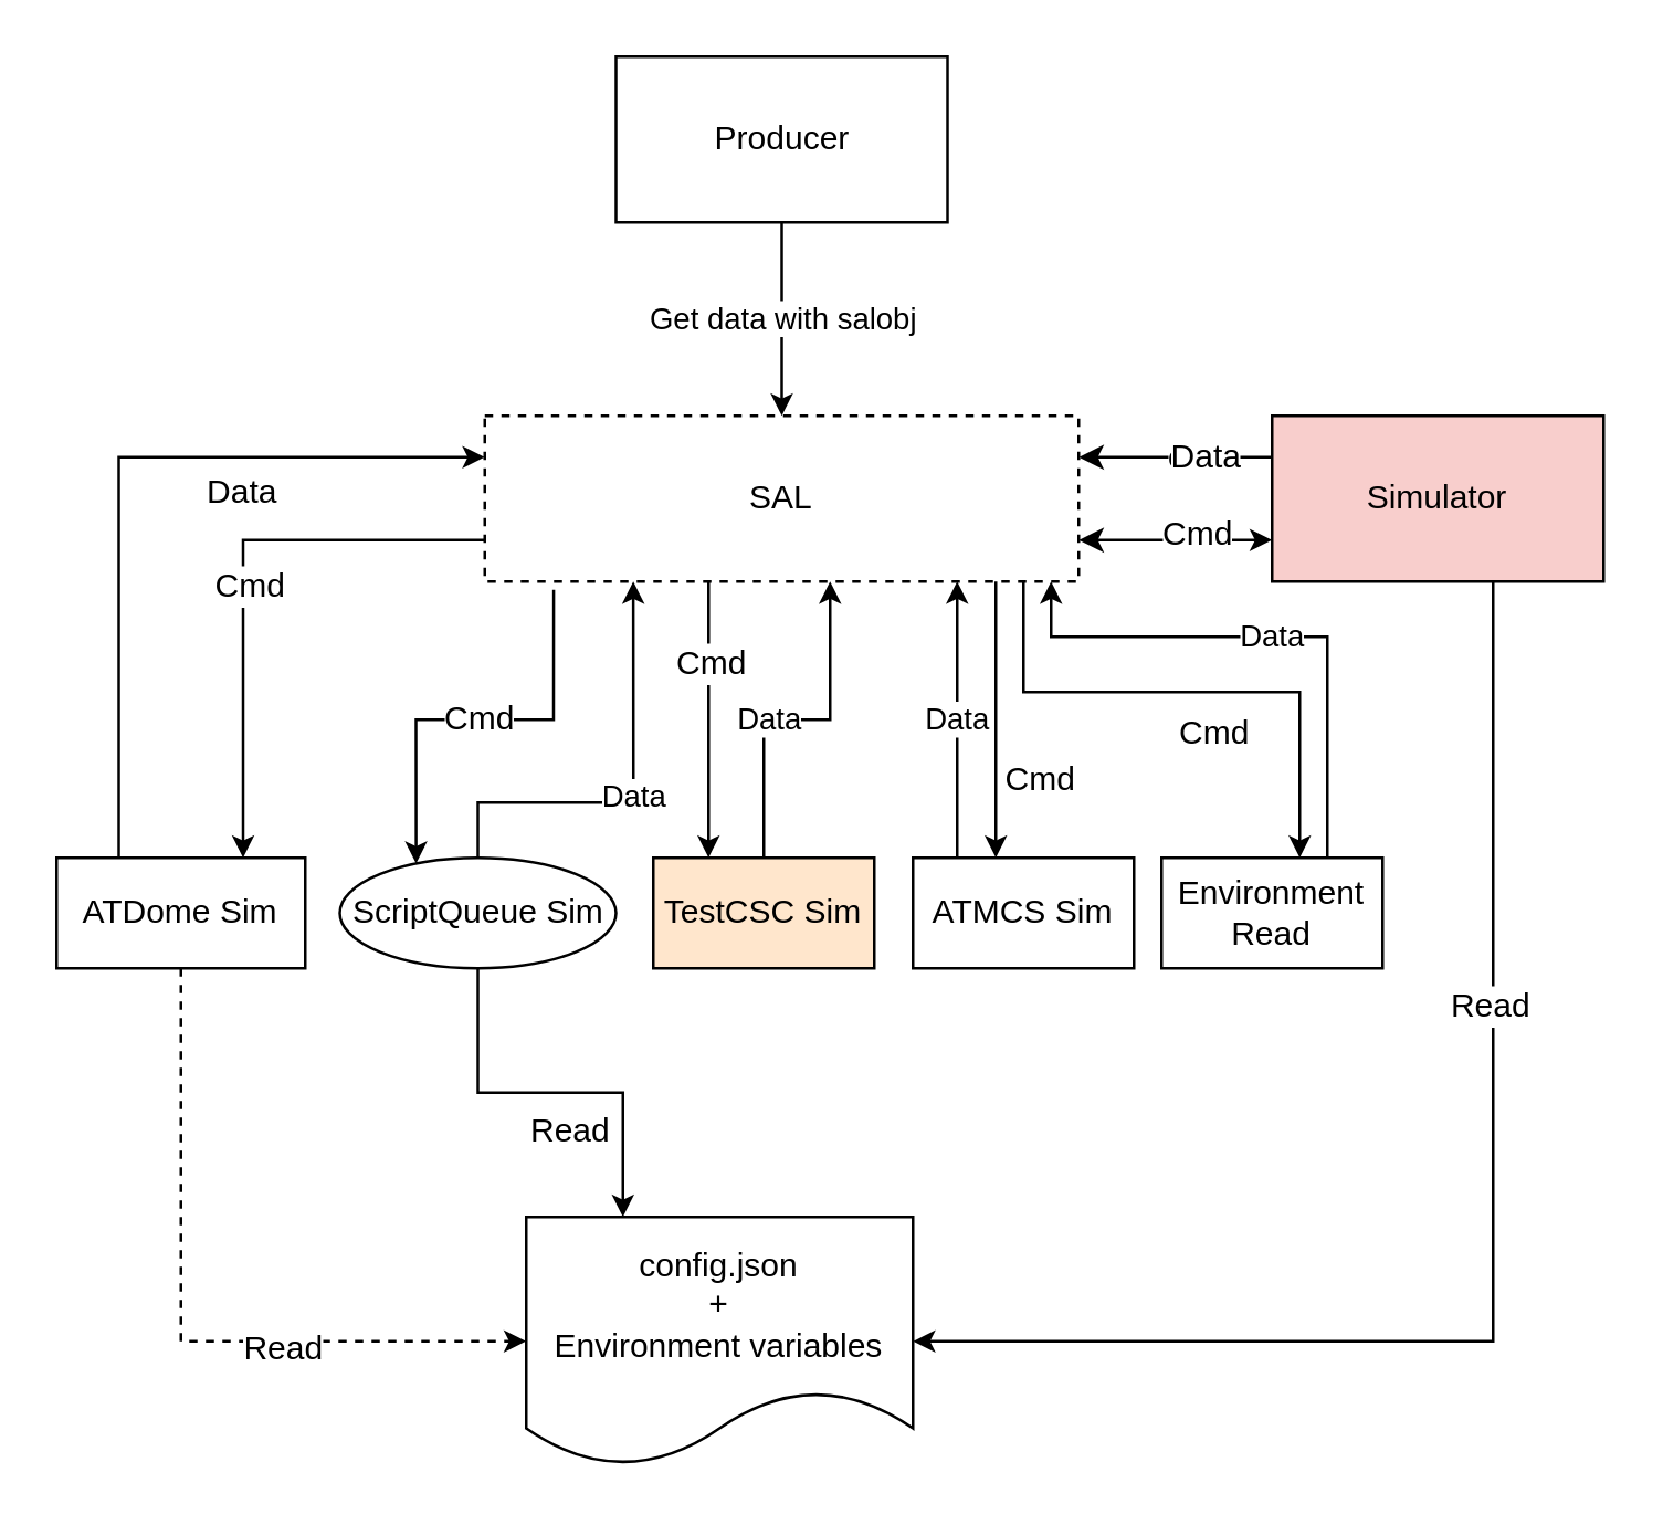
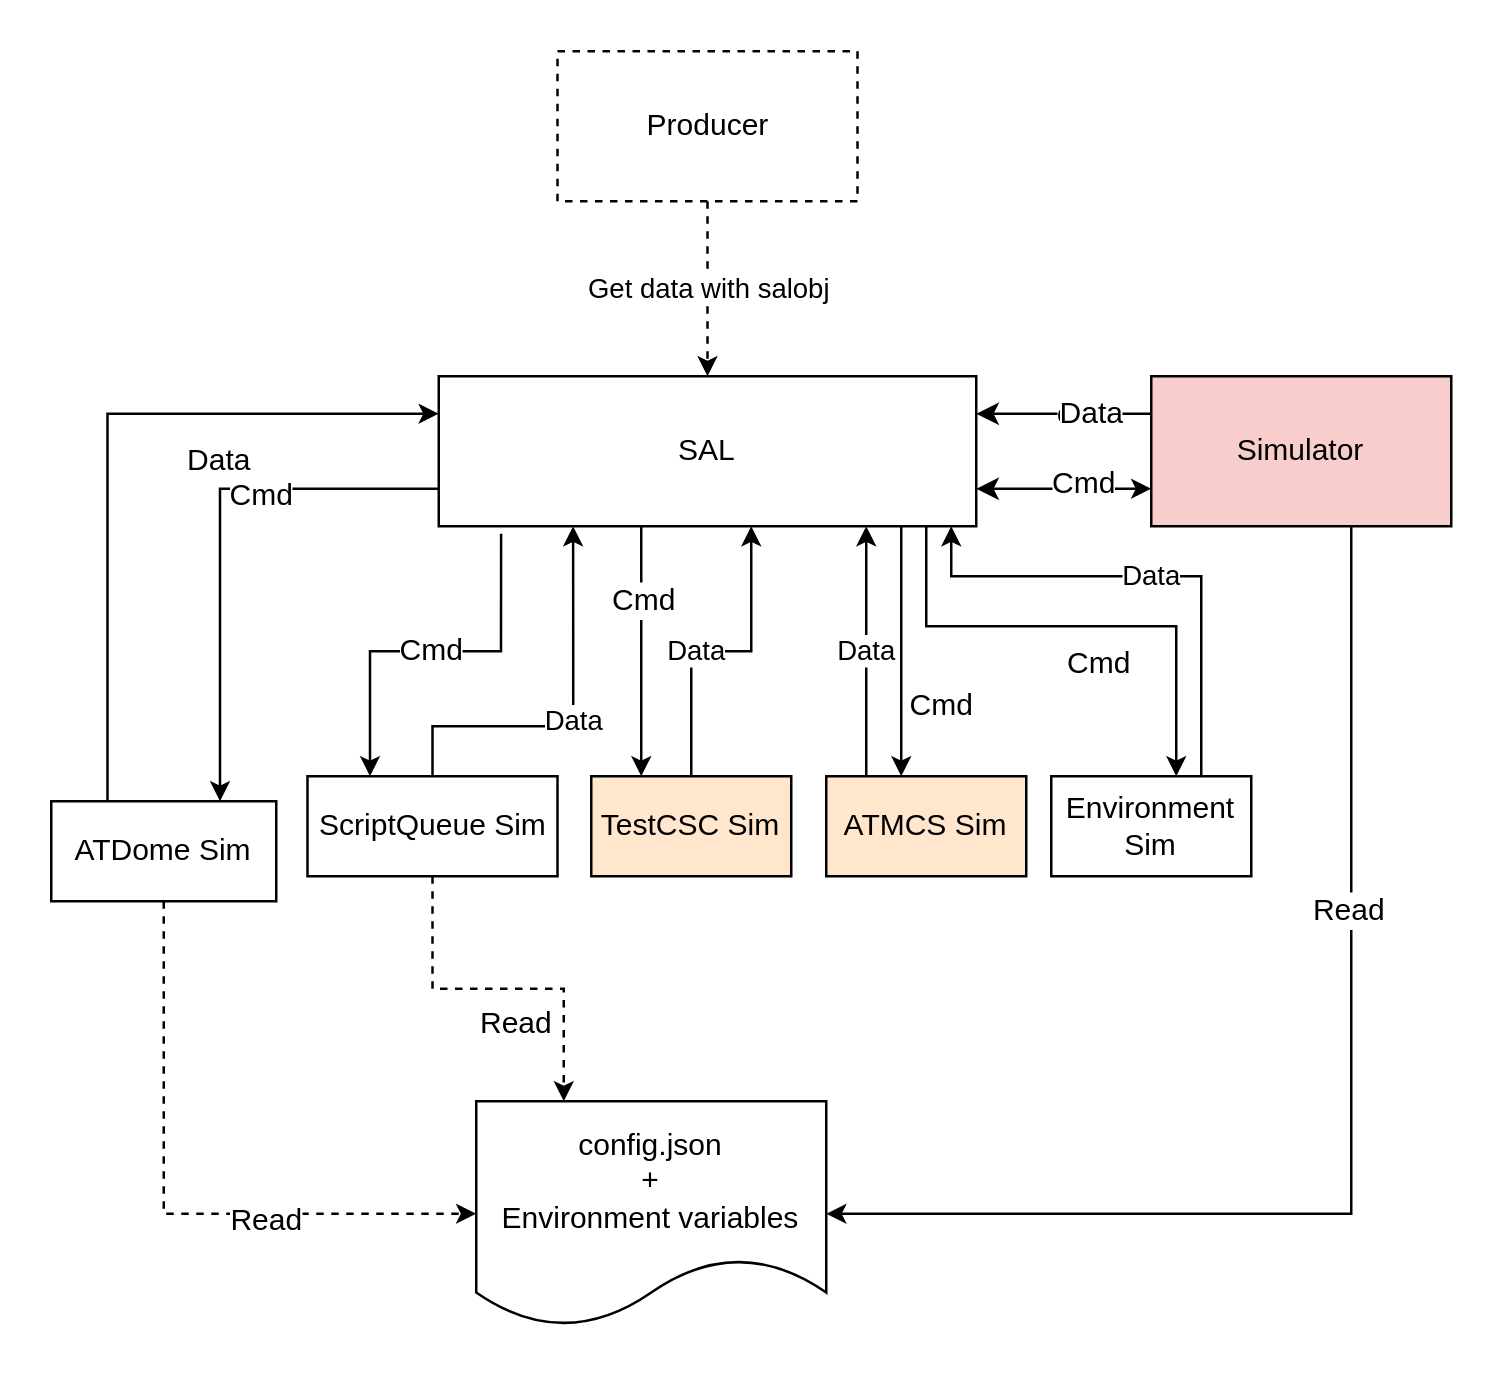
- <mxCell id="17" value="Producer" style="rounded=0;whiteSpace=wrap;html=1;" parent="1" vertex="1"><mxGeometry x="222.5" y="20" width="120" height="60" as="geometry" /></mxCell>
+ <mxCell id="17" value="Producer" style="rounded=0;whiteSpace=wrap;html=1;dashed=1;" parent="1" vertex="1"><mxGeometry x="222.5" y="20" width="120" height="60" as="geometry" /></mxCell>
- <mxCell id="16" value="Get data with salobj" style="edgeStyle=orthogonalEdgeStyle;rounded=0;orthogonalLoop=1;jettySize=auto;html=1;entryX=0.5;entryY=0;entryDx=0;entryDy=0;startArrow=none;startFill=0;endSize=5;" parent="1" source="17" target="15" edge="1"><mxGeometry relative="1" as="geometry" /></mxCell>
+ <mxCell id="16" value="Get data with salobj" style="edgeStyle=orthogonalEdgeStyle;rounded=0;orthogonalLoop=1;jettySize=auto;html=1;entryX=0.5;entryY=0;entryDx=0;entryDy=0;startArrow=none;startFill=0;endSize=5;dashed=1;" parent="1" source="17" target="15" edge="1"><mxGeometry relative="1" as="geometry" /></mxCell>
- <mxCell id="15" value="SAL" style="rounded=0;whiteSpace=wrap;html=1;dashed=1;" parent="1" vertex="1"><mxGeometry x="175" y="150" width="215" height="60" as="geometry" /></mxCell>
+ <mxCell id="15" value="SAL" style="rounded=0;whiteSpace=wrap;html=1;" parent="1" vertex="1"><mxGeometry x="175" y="150" width="215" height="60" as="geometry" /></mxCell>
- <mxCell id="22" value="ATDome Sim" style="rounded=0;whiteSpace=wrap;html=1;" parent="1" vertex="1"><mxGeometry x="20" y="310" width="90" height="40" as="geometry" /></mxCell>
+ <mxCell id="22" value="ATDome Sim" style="rounded=0;whiteSpace=wrap;html=1;" parent="1" vertex="1"><mxGeometry x="20" y="320" width="90" height="40" as="geometry" /></mxCell>
- <mxCell id="25" value="ScriptQueue Sim" style="ellipse;whiteSpace=wrap;html=1;" parent="1" vertex="1"><mxGeometry x="122.5" y="310" width="100" height="40" as="geometry" /></mxCell>
+ <mxCell id="25" value="ScriptQueue Sim" style="rounded=0;whiteSpace=wrap;html=1;" parent="1" vertex="1"><mxGeometry x="122.5" y="310" width="100" height="40" as="geometry" /></mxCell>
- <mxCell id="31" value="ATMCS Sim" style="rounded=0;whiteSpace=wrap;html=1;" vertex="1" parent="1"><mxGeometry x="330" y="310" width="80" height="40" as="geometry" /></mxCell>
+ <mxCell id="31" value="ATMCS Sim" style="rounded=0;whiteSpace=wrap;html=1;fillColor=#ffe6cc;" vertex="1" parent="1"><mxGeometry x="330" y="310" width="80" height="40" as="geometry" /></mxCell>
- <mxCell id="30" value="Environment Read" style="rounded=0;whiteSpace=wrap;html=1;" vertex="1" parent="1"><mxGeometry x="420" y="310" width="80" height="40" as="geometry" /></mxCell>
+ <mxCell id="30" value="Environment Sim" style="rounded=0;whiteSpace=wrap;html=1;" vertex="1" parent="1"><mxGeometry x="420" y="310" width="80" height="40" as="geometry" /></mxCell>
- <mxCell id="24" style="edgeStyle=orthogonalEdgeStyle;rounded=0;orthogonalLoop=1;jettySize=auto;html=1;exitX=0.5;exitY=1;exitDx=0;exitDy=0;entryX=0.25;entryY=0;entryDx=0;entryDy=0;dashed=0;startArrow=none;startFill=0;endSize=5;" parent="1" source="25" target="28" edge="1"><mxGeometry relative="1" as="geometry" /></mxCell>
+ <mxCell id="24" style="edgeStyle=orthogonalEdgeStyle;rounded=0;orthogonalLoop=1;jettySize=auto;html=1;exitX=0.5;exitY=1;exitDx=0;exitDy=0;entryX=0.25;entryY=0;entryDx=0;entryDy=0;dashed=1;startArrow=none;startFill=0;endSize=5;" parent="1" source="25" target="28" edge="1"><mxGeometry relative="1" as="geometry" /></mxCell>
